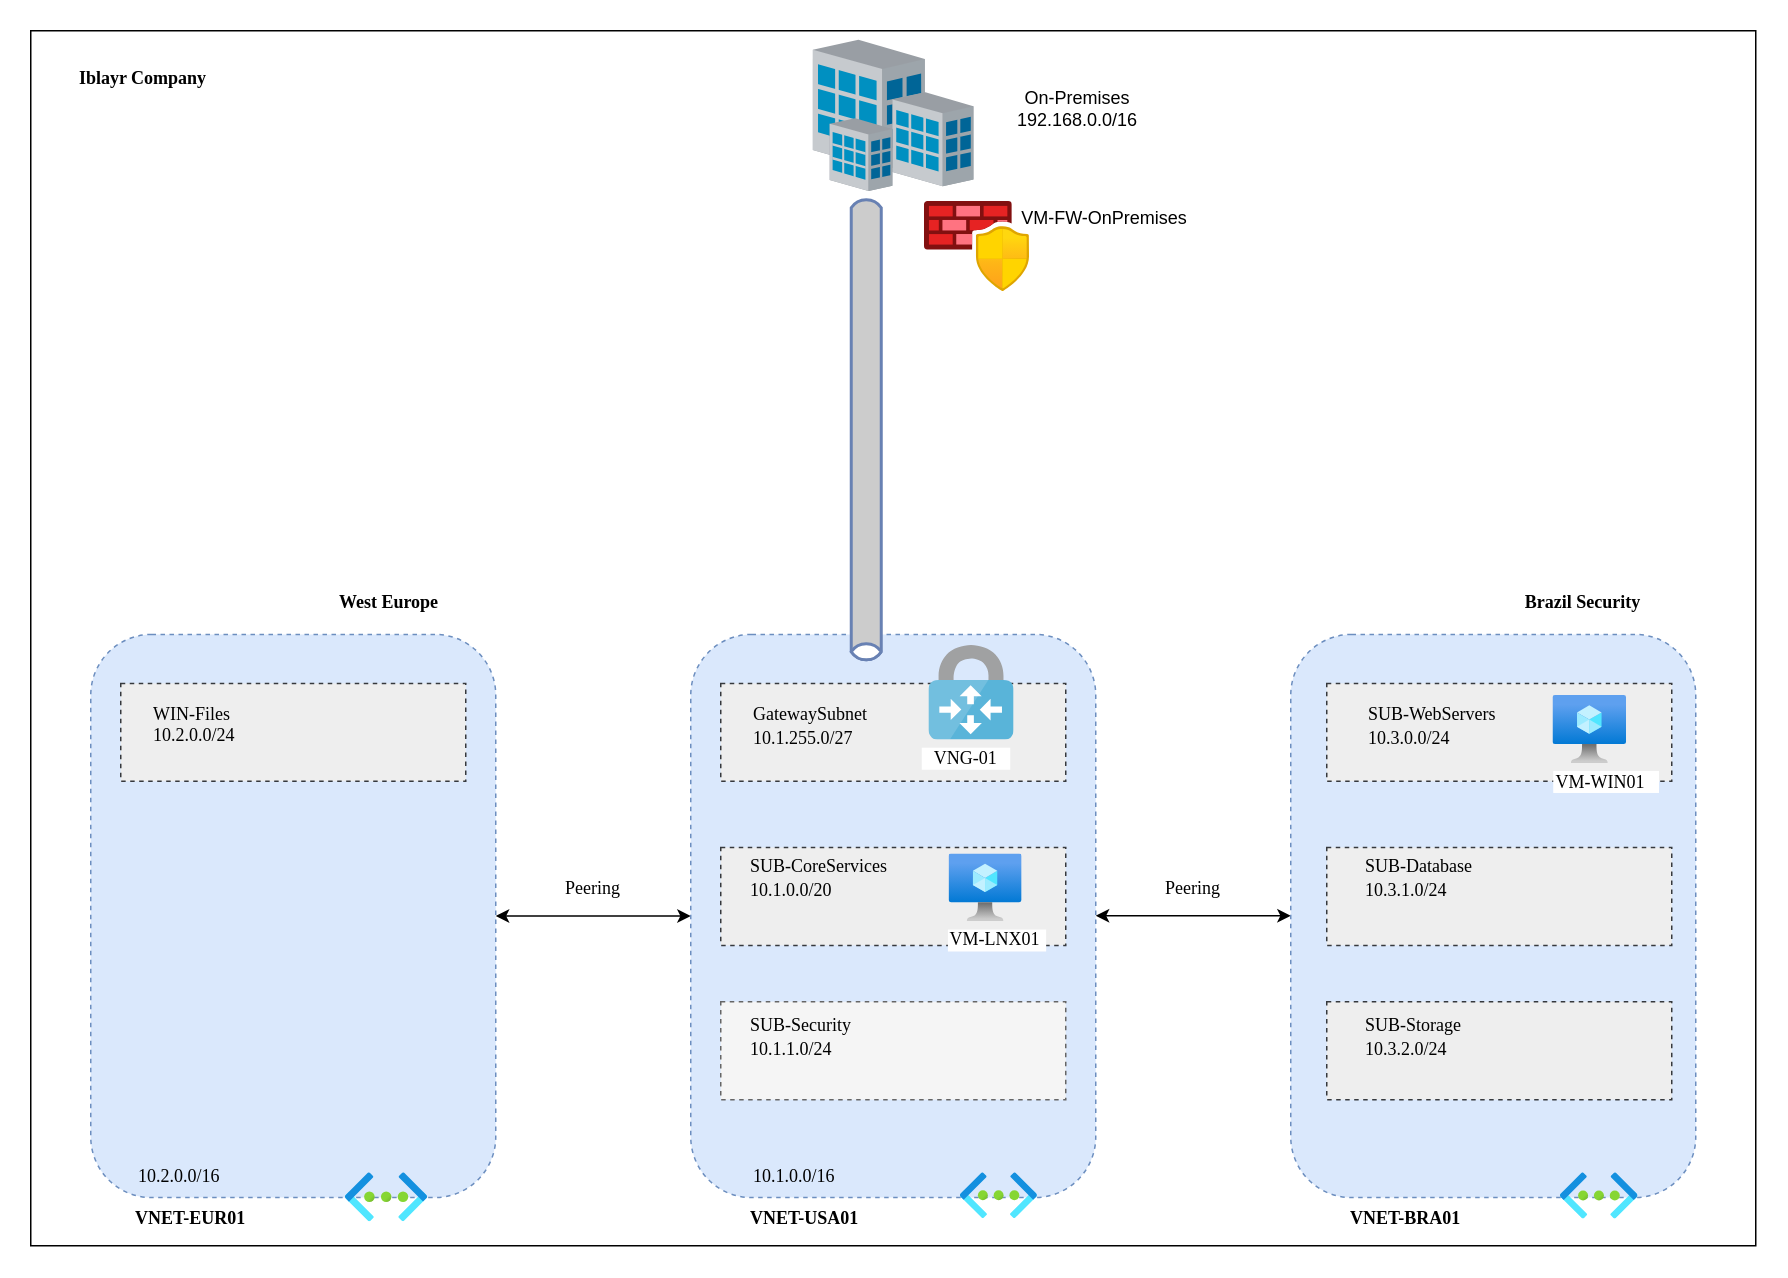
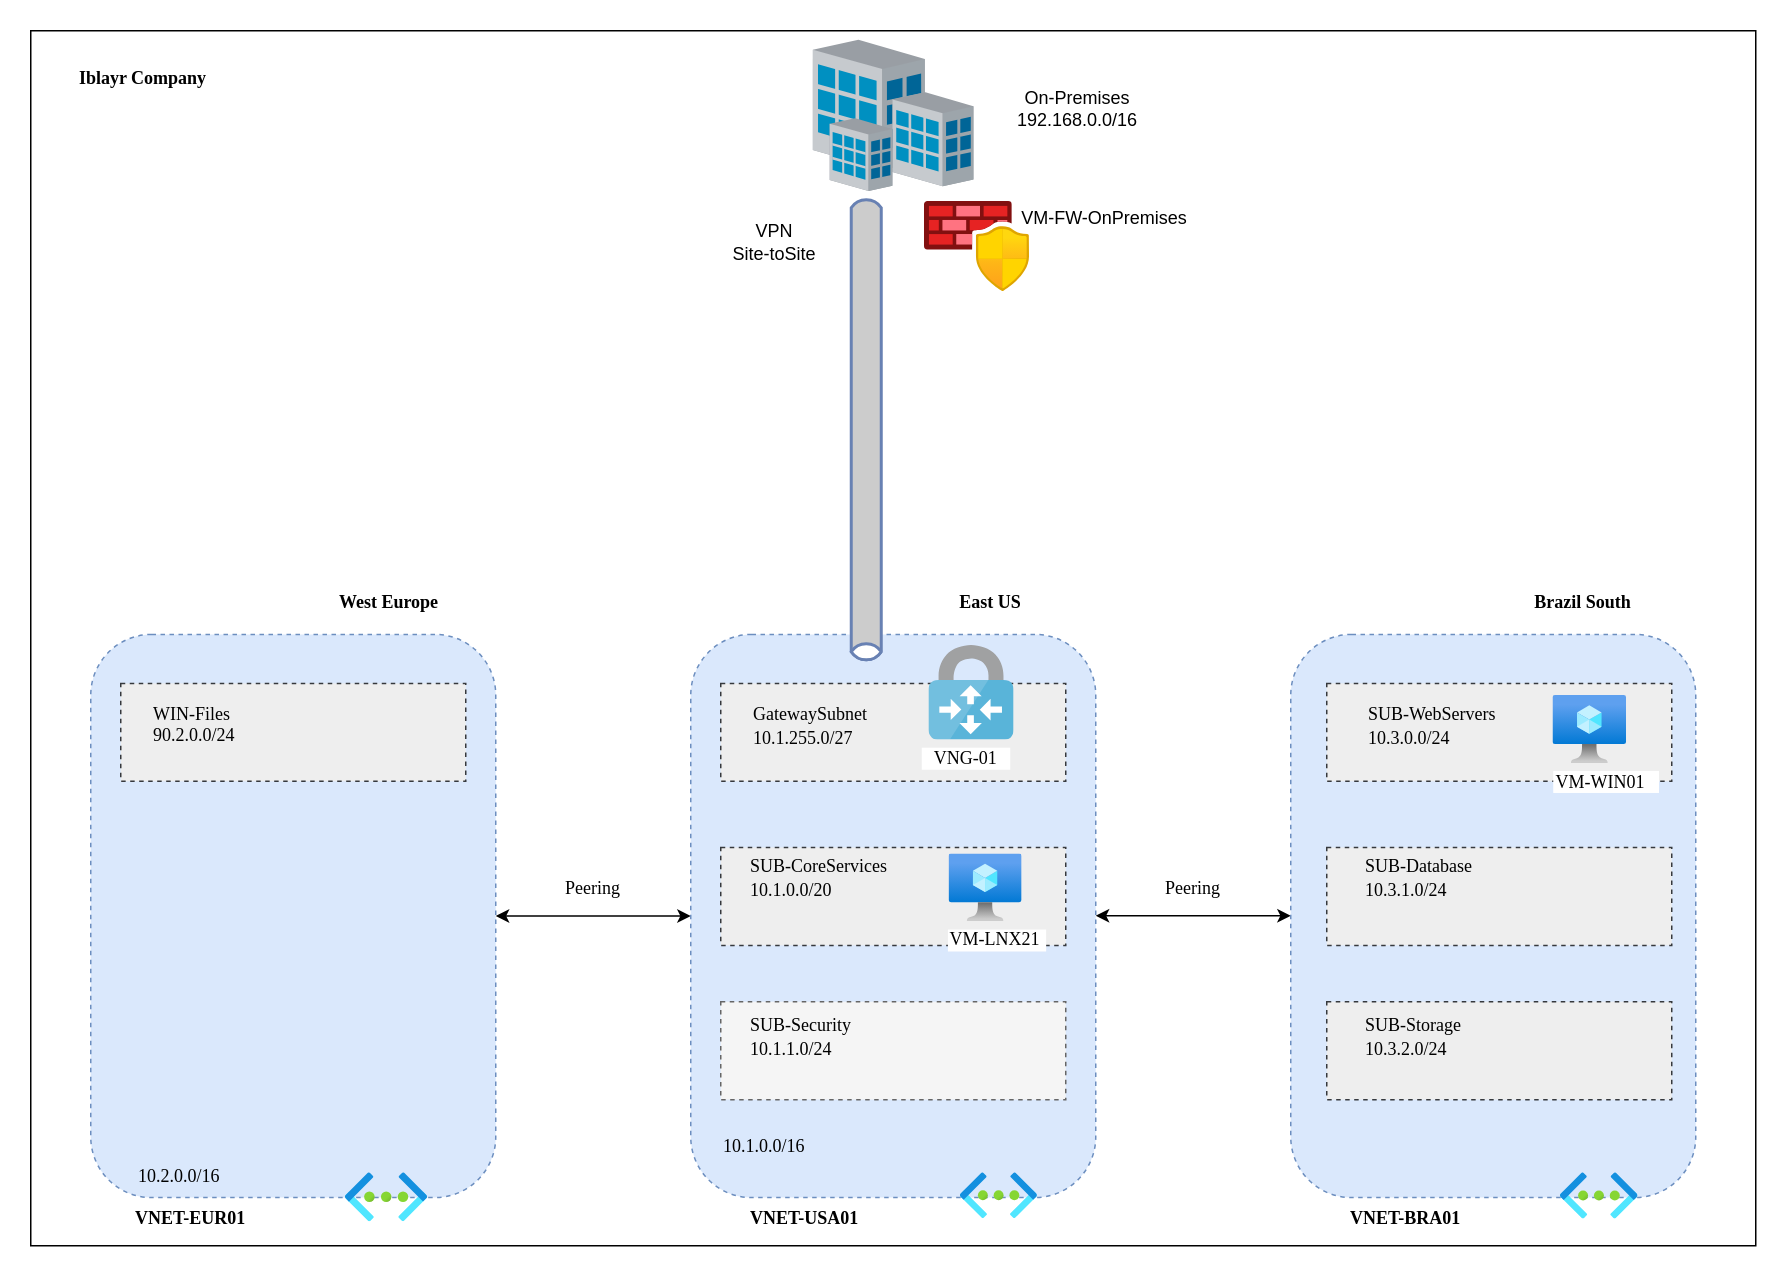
+ <mxCell id="56" value="VPN&lt;br&gt;Site-toSite" style="text;html=1;strokeColor=none;fillColor=none;align=center;verticalAlign=middle;whiteSpace=wrap;rounded=0;" vertex="1" parent="1"><mxGeometry x="486" y="146" width="60" height="30" as="geometry" /></mxCell>
- <mxCell id="40" value="Brazil Security" style="text;html=1;strokeColor=none;fillColor=none;align=center;verticalAlign=middle;whiteSpace=wrap;rounded=0;fontStyle=1;fontFamily=Verdana;" parent="37" vertex="1"><mxGeometry x="130" width="130" height="24.484" as="geometry" /></mxCell>
+ <mxCell id="40" value="Brazil South" style="text;html=1;strokeColor=none;fillColor=none;align=center;verticalAlign=middle;whiteSpace=wrap;rounded=0;fontStyle=1;fontFamily=Verdana;" parent="37" vertex="1"><mxGeometry x="130" width="130" height="24.484" as="geometry" /></mxCell>
+ <mxCell id="19" value="East US" style="text;html=1;strokeColor=none;fillColor=none;align=center;verticalAlign=middle;whiteSpace=wrap;rounded=0;fontStyle=1;fontFamily=Verdana;" parent="18" vertex="1"><mxGeometry x="135" width="130" height="24.484" as="geometry" /></mxCell>
- <mxCell id="14" value="10.2.0.0/24" style="text;html=1;strokeColor=none;fillColor=none;align=left;verticalAlign=middle;whiteSpace=wrap;rounded=0;fontStyle=0;fontFamily=Verdana;" parent="9" vertex="1"><mxGeometry x="40" y="88.959" width="130" height="24.484" as="geometry" /></mxCell>
+ <mxCell id="14" value="90.2.0.0/24" style="text;html=1;strokeColor=none;fillColor=none;align=left;verticalAlign=middle;whiteSpace=wrap;rounded=0;fontStyle=0;fontFamily=Verdana;" parent="9" vertex="1"><mxGeometry x="40" y="88.959" width="130" height="24.484" as="geometry" /></mxCell>
- <mxCell id="34" value="VM-LNX01" style="text;html=1;strokeColor=none;fillColor=default;align=left;verticalAlign=middle;whiteSpace=wrap;rounded=0;fontStyle=0;fontFamily=Verdana;gradientColor=none;" parent="18" vertex="1"><mxGeometry x="171.44" y="230.15" width="65.5" height="14.69" as="geometry" /></mxCell>
+ <mxCell id="34" value="VM-LNX21" style="text;html=1;strokeColor=none;fillColor=default;align=left;verticalAlign=middle;whiteSpace=wrap;rounded=0;fontStyle=0;fontFamily=Verdana;gradientColor=none;" parent="18" vertex="1"><mxGeometry x="171.44" y="230.15" width="65.5" height="14.69" as="geometry" /></mxCell>
- <mxCell id="24" value="10.1.0.0/16" style="text;html=1;strokeColor=none;fillColor=none;align=left;verticalAlign=middle;whiteSpace=wrap;rounded=0;fontStyle=0;fontFamily=Verdana;" parent="18" vertex="1"><mxGeometry x="40" y="382.767" width="130" height="24.484" as="geometry" /></mxCell>
+ <mxCell id="24" value="10.1.0.0/16" style="text;html=1;strokeColor=none;fillColor=none;align=left;verticalAlign=middle;whiteSpace=wrap;rounded=0;fontStyle=0;fontFamily=Verdana;" parent="18" vertex="1"><mxGeometry x="20" y="362.767" width="130" height="24.484" as="geometry" /></mxCell>
